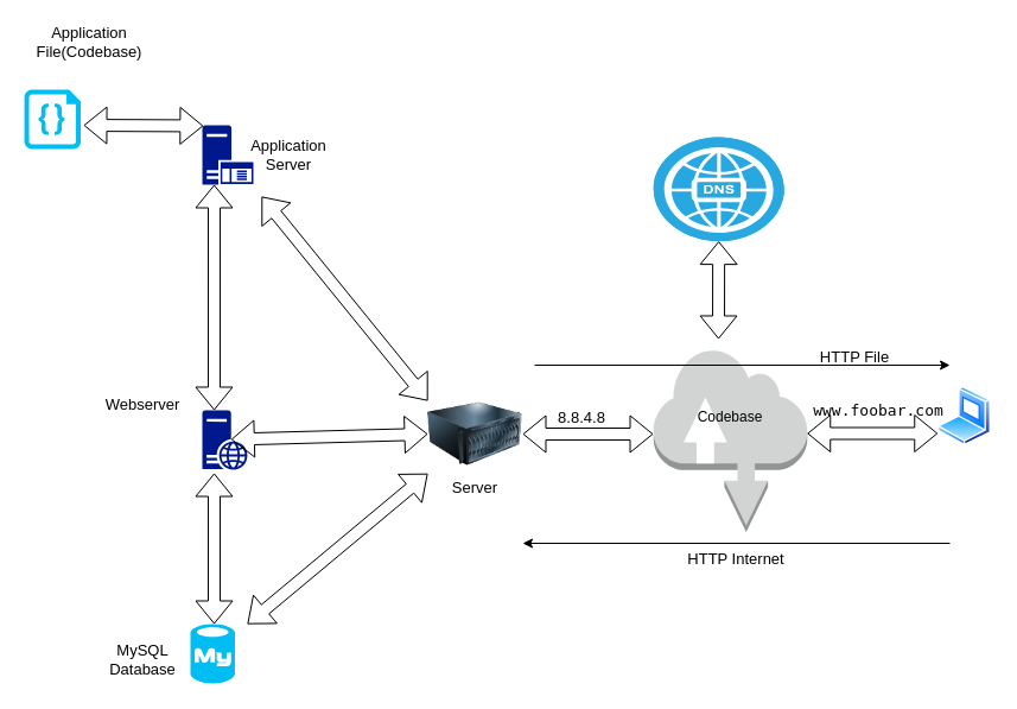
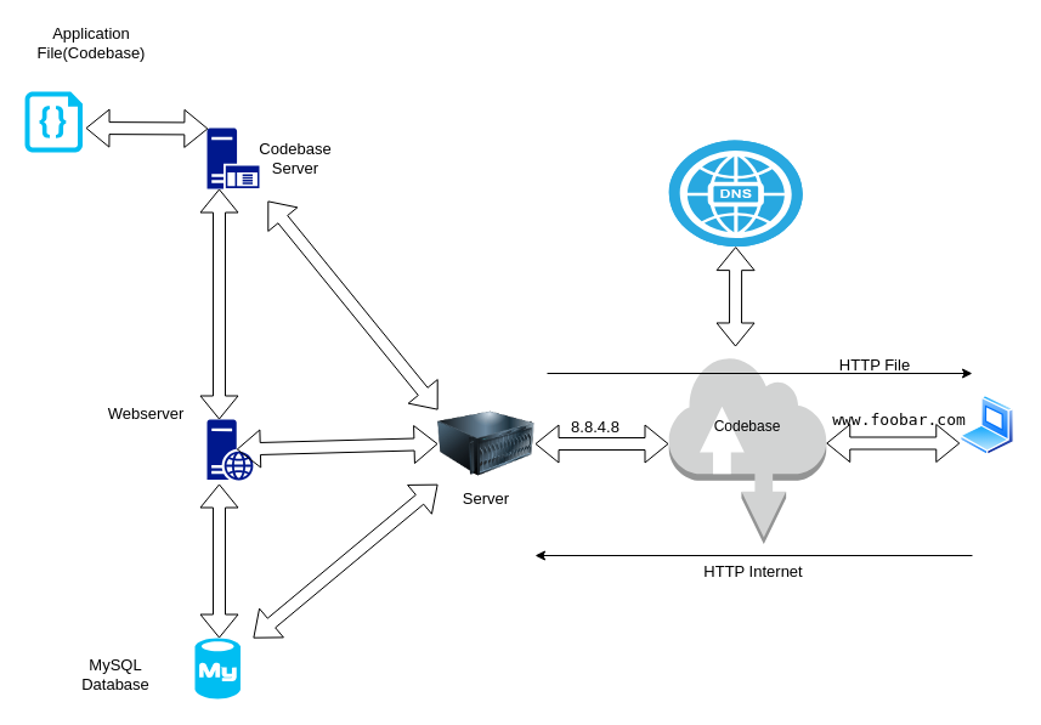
- <mxCell id="21" value="Application Server" style="text;html=1;strokeColor=none;fillColor=none;align=center;verticalAlign=middle;whiteSpace=wrap;rounded=0;fontSize=13;" vertex="1" parent="1"><mxGeometry x="213" y="115" width="60" height="30" as="geometry" /></mxCell>
+ <mxCell id="21" value="Codebase Server" style="text;html=1;strokeColor=none;fillColor=none;align=center;verticalAlign=middle;whiteSpace=wrap;rounded=0;fontSize=13;" vertex="1" parent="1"><mxGeometry x="213" y="115" width="60" height="30" as="geometry" /></mxCell>
- <mxCell id="19" value="&lt;div&gt;MySQL&lt;/div&gt;&lt;div&gt;Database&lt;/div&gt;" style="text;html=1;strokeColor=none;fillColor=none;align=center;verticalAlign=middle;whiteSpace=wrap;rounded=0;fontSize=13;" vertex="1" parent="1"><mxGeometry x="90" y="540" width="60" height="30" as="geometry" /></mxCell>
+ <mxCell id="19" value="&lt;div&gt;MySQL&lt;/div&gt;&lt;div&gt;Database&lt;/div&gt;" style="text;html=1;strokeColor=none;fillColor=none;align=center;verticalAlign=middle;whiteSpace=wrap;rounded=0;fontSize=13;" vertex="1" parent="1"><mxGeometry x="65" y="540" width="60" height="30" as="geometry" /></mxCell>
